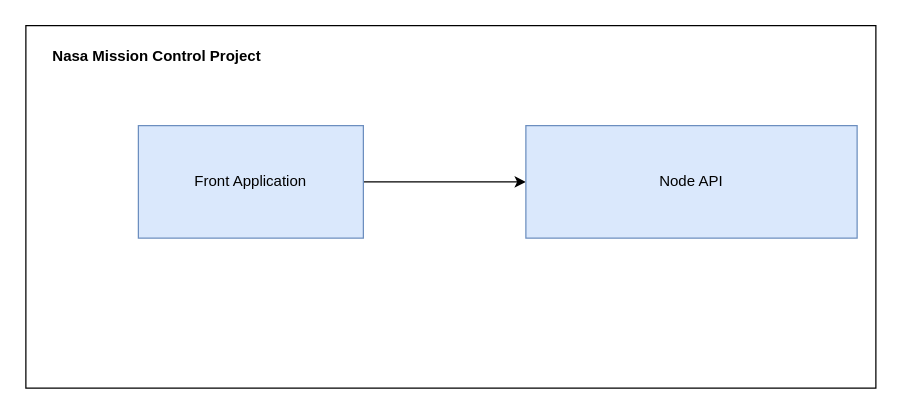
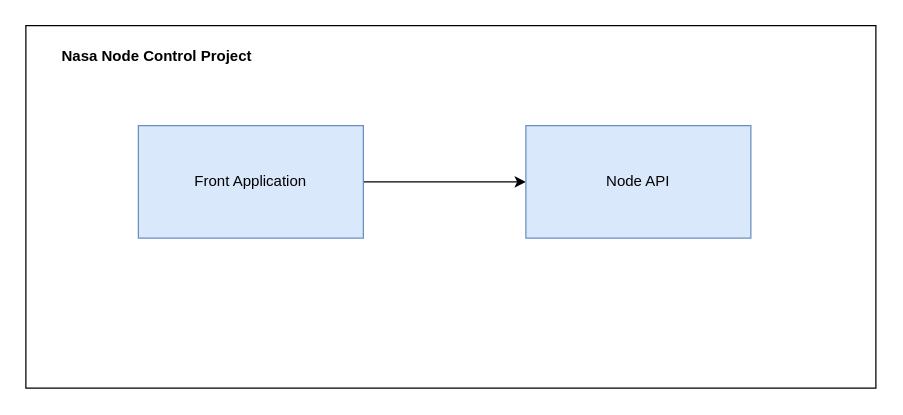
- <mxCell id="6" value="Nasa Mission Control Project" style="text;html=1;strokeColor=none;fillColor=none;align=center;verticalAlign=middle;whiteSpace=wrap;rounded=0;fontStyle=1" vertex="1" parent="1"><mxGeometry x="30" y="30" width="190" height="30" as="geometry" /></mxCell>
+ <mxCell id="6" value="Nasa Node Control Project" style="text;html=1;strokeColor=none;fillColor=none;align=center;verticalAlign=middle;whiteSpace=wrap;rounded=0;fontStyle=1" vertex="1" parent="1"><mxGeometry x="30" y="30" width="190" height="30" as="geometry" /></mxCell>
- <mxCell id="5" value="Node API" style="rounded=0;whiteSpace=wrap;html=1;fillColor=#dae8fc;strokeColor=#6c8ebf;" vertex="1" parent="1"><mxGeometry x="420" y="100" width="265" height="90" as="geometry" /></mxCell>
+ <mxCell id="5" value="Node API" style="rounded=0;whiteSpace=wrap;html=1;fillColor=#dae8fc;strokeColor=#6c8ebf;" vertex="1" parent="1"><mxGeometry x="420" y="100" width="180" height="90" as="geometry" /></mxCell>
